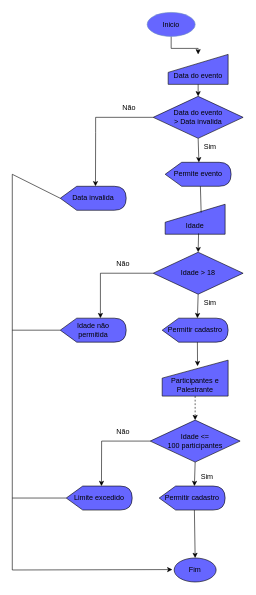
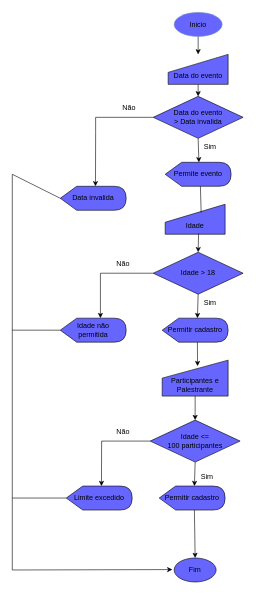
- <mxCell id="3" value="Inicio" style="ellipse;whiteSpace=wrap;html=1;fillColor=#6666FF;strokeColor=#6c8ebf;" vertex="1" parent="1"><mxGeometry x="245" y="20" width="80" height="40" as="geometry" /></mxCell>
+ <mxCell id="3" value="Inicio" style="ellipse;whiteSpace=wrap;html=1;fillColor=#6666FF;strokeColor=#6c8ebf;" vertex="1" parent="1"><mxGeometry x="290" y="20" width="80" height="40" as="geometry" /></mxCell>
- <mxCell id="27" value="" style="endArrow=classic;html=1;rounded=0;exitX=0.5;exitY=1;exitDx=0;exitDy=0;entryX=0.5;entryY=0;entryDx=0;entryDy=0;dashed=1;" edge="1" parent="1" source="24" target="26"><mxGeometry width="50" height="50" relative="1" as="geometry"><mxPoint x="400" y="720" as="sourcePoint" /><mxPoint x="325" y="707" as="targetPoint" /></mxGeometry></mxCell>
+ <mxCell id="27" value="" style="endArrow=classic;html=1;rounded=0;exitX=0.5;exitY=1;exitDx=0;exitDy=0;entryX=0.5;entryY=0;entryDx=0;entryDy=0;" edge="1" parent="1" source="24" target="26"><mxGeometry width="50" height="50" relative="1" as="geometry"><mxPoint x="400" y="720" as="sourcePoint" /><mxPoint x="325" y="707" as="targetPoint" /></mxGeometry></mxCell>
